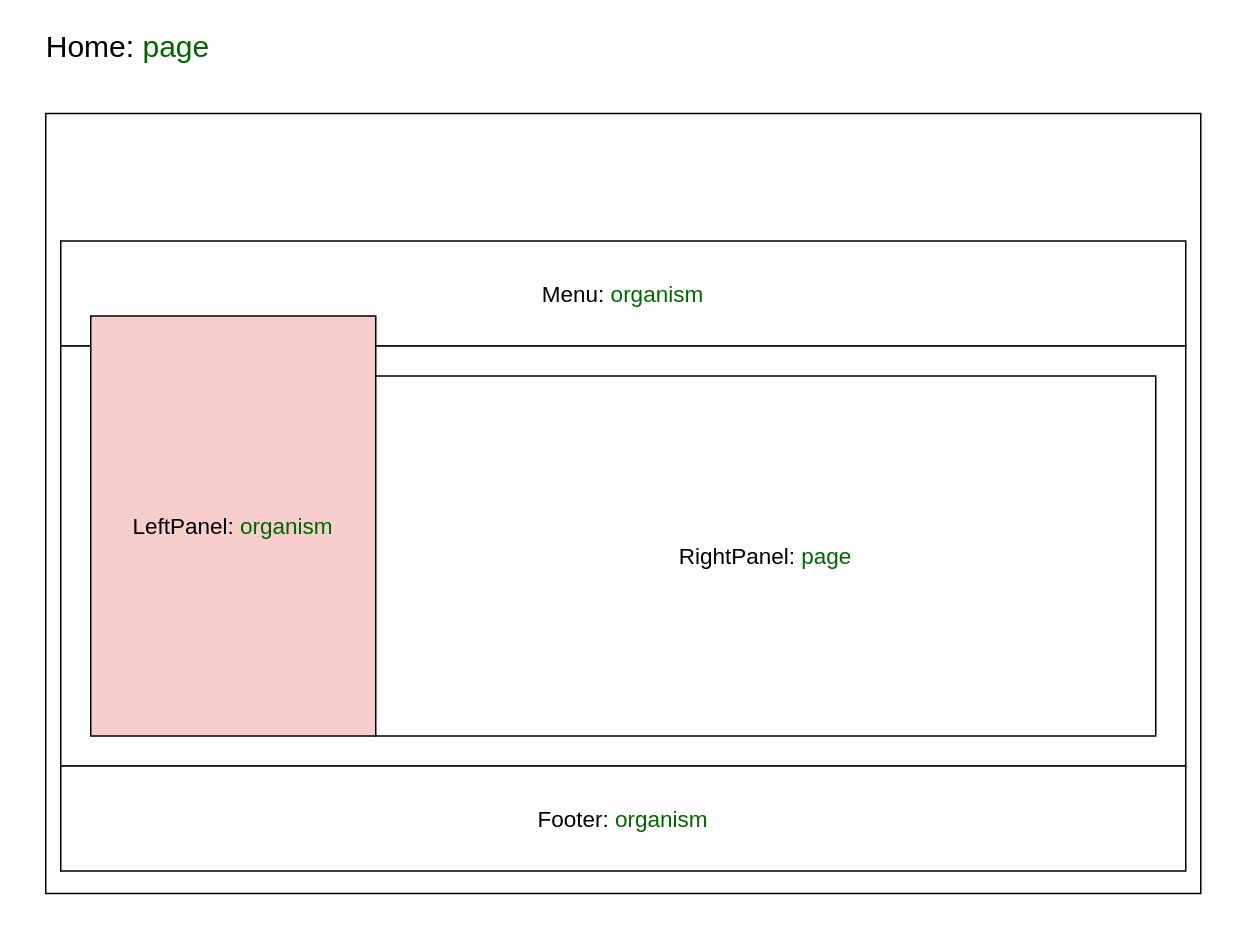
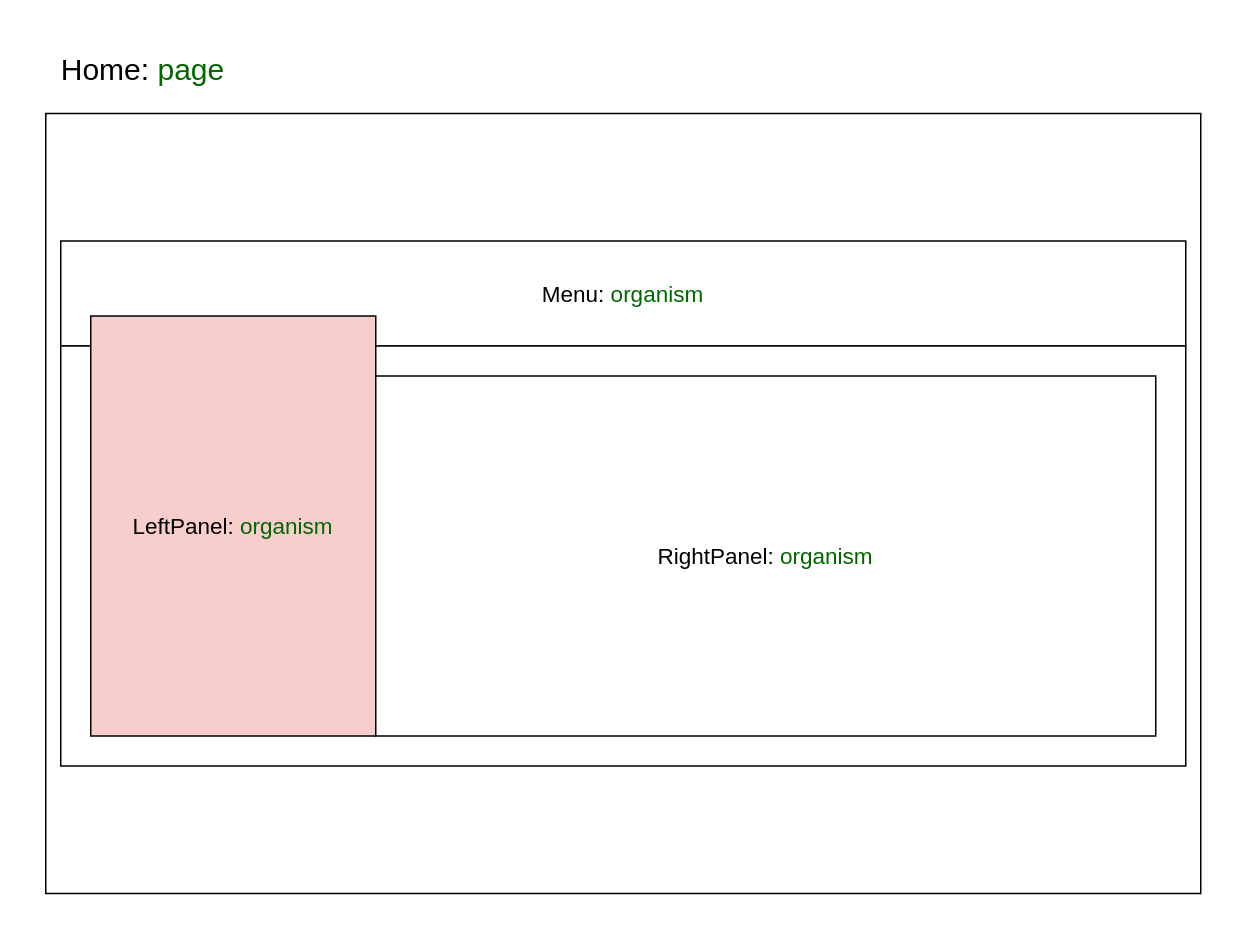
- <mxCell id="3" value="Home: &lt;font color=&quot;#006600&quot; style=&quot;font-size: 20px;&quot;&gt;page&lt;/font&gt;" style="text;html=1;strokeColor=none;fillColor=none;align=center;verticalAlign=middle;whiteSpace=wrap;rounded=0;fontSize=20;" vertex="1" parent="1"><mxGeometry x="10" y="5" width="150" height="50" as="geometry" /></mxCell>
+ <mxCell id="3" value="Home: &lt;font color=&quot;#006600&quot; style=&quot;font-size: 20px;&quot;&gt;page&lt;/font&gt;" style="text;html=1;strokeColor=none;fillColor=none;align=center;verticalAlign=middle;whiteSpace=wrap;rounded=0;fontSize=20;" vertex="1" parent="1"><mxGeometry x="20" y="20" width="150" height="50" as="geometry" /></mxCell>
- <mxCell id="7" value="RightPanel: &lt;font color=&quot;#006600&quot; style=&quot;font-size: 15px;&quot;&gt;page&lt;/font&gt;" style="rounded=0;whiteSpace=wrap;html=1;fontSize=15;" vertex="1" parent="1"><mxGeometry x="250" y="250" width="520" height="240" as="geometry" /></mxCell>
+ <mxCell id="7" value="RightPanel: &lt;font color=&quot;#006600&quot; style=&quot;font-size: 15px;&quot;&gt;organism&lt;/font&gt;" style="rounded=0;whiteSpace=wrap;html=1;fontSize=15;" vertex="1" parent="1"><mxGeometry x="250" y="250" width="520" height="240" as="geometry" /></mxCell>
- <mxCell id="8" value="Footer: &lt;font color=&quot;#006600&quot; style=&quot;font-size: 15px;&quot;&gt;organism&lt;/font&gt;" style="rounded=0;whiteSpace=wrap;html=1;fontSize=15;" vertex="1" parent="1"><mxGeometry x="40" y="510" width="750" height="70" as="geometry" /></mxCell>
